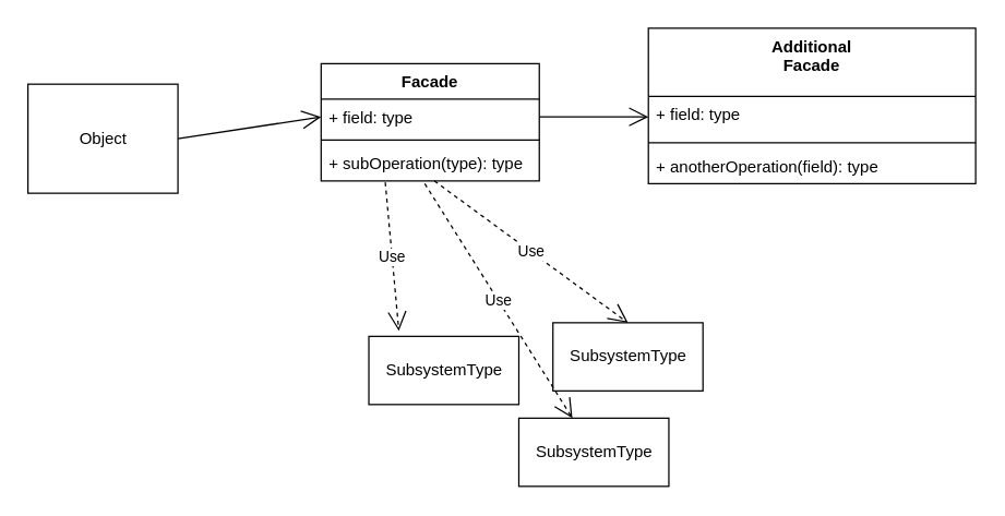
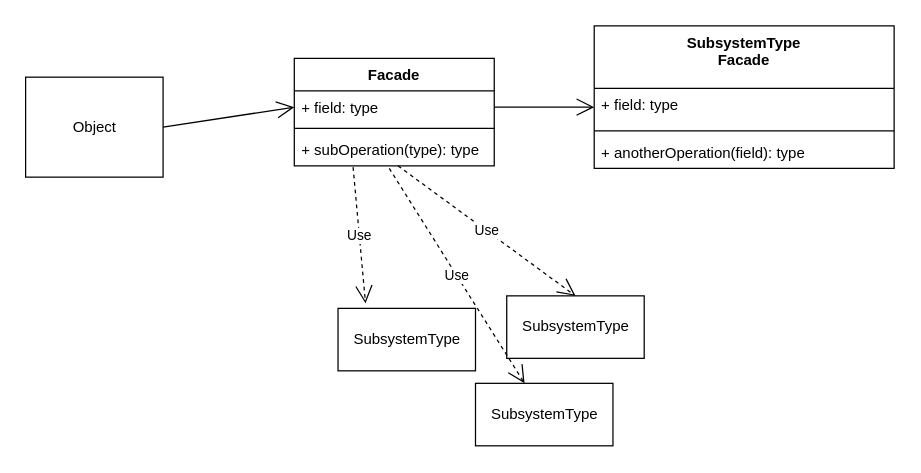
- <mxCell id="15" value="Additional&#10;Facade" style="swimlane;fontStyle=1;align=center;verticalAlign=top;childLayout=stackLayout;horizontal=1;startSize=50;horizontalStack=0;resizeParent=1;resizeParentMax=0;resizeLast=0;collapsible=1;marginBottom=0;" parent="1" vertex="1"><mxGeometry x="475" y="20" width="240" height="114" as="geometry" /></mxCell>
+ <mxCell id="15" value="SubsystemType&#10;Facade" style="swimlane;fontStyle=1;align=center;verticalAlign=top;childLayout=stackLayout;horizontal=1;startSize=50;horizontalStack=0;resizeParent=1;resizeParentMax=0;resizeLast=0;collapsible=1;marginBottom=0;" parent="1" vertex="1"><mxGeometry x="475" y="20" width="240" height="114" as="geometry" /></mxCell>
